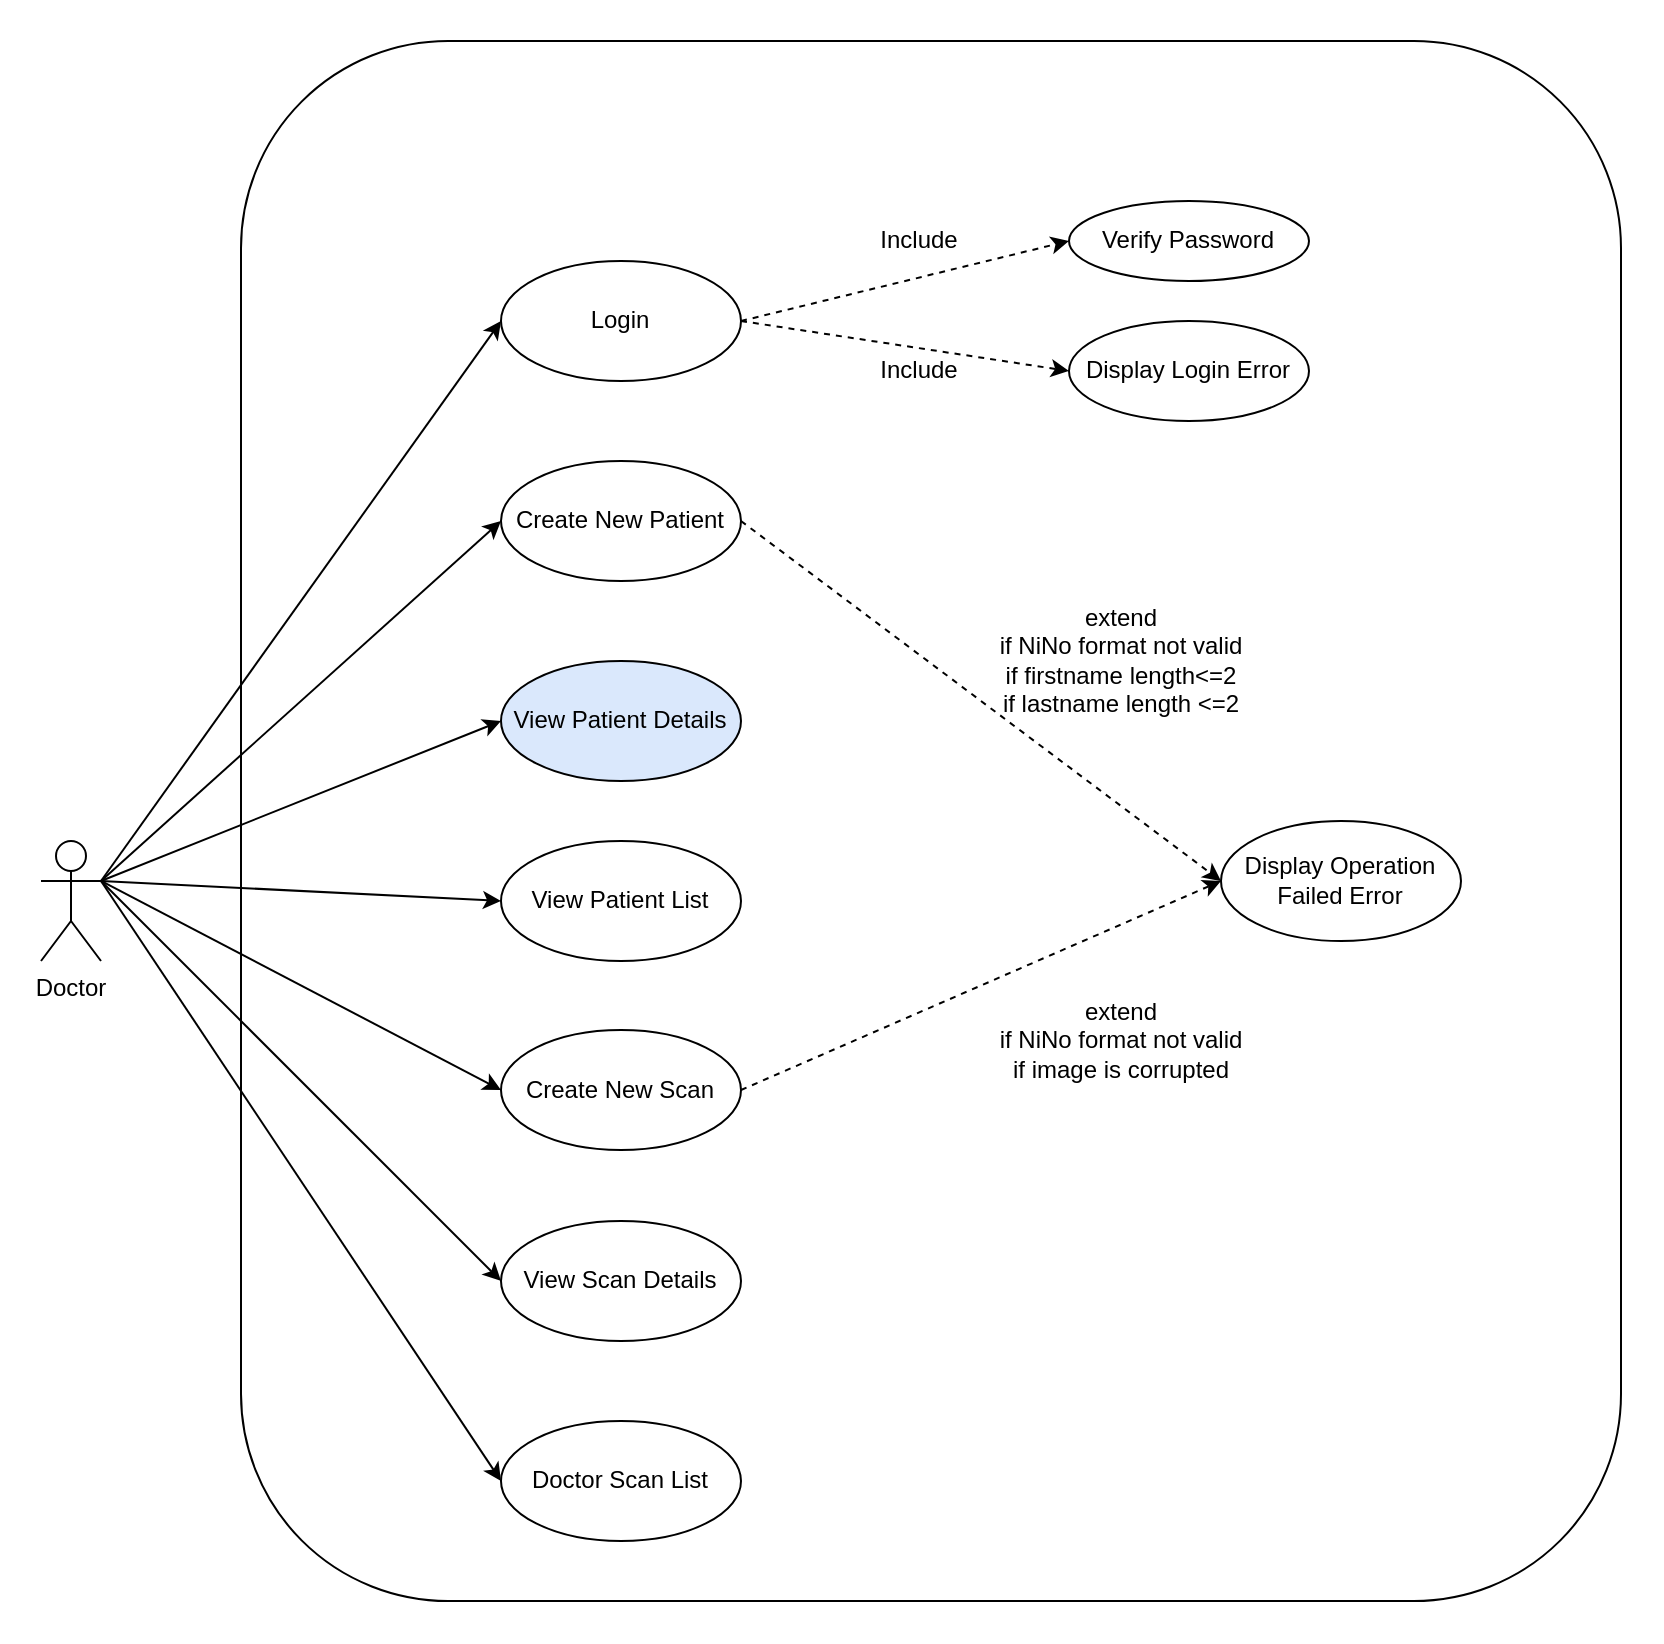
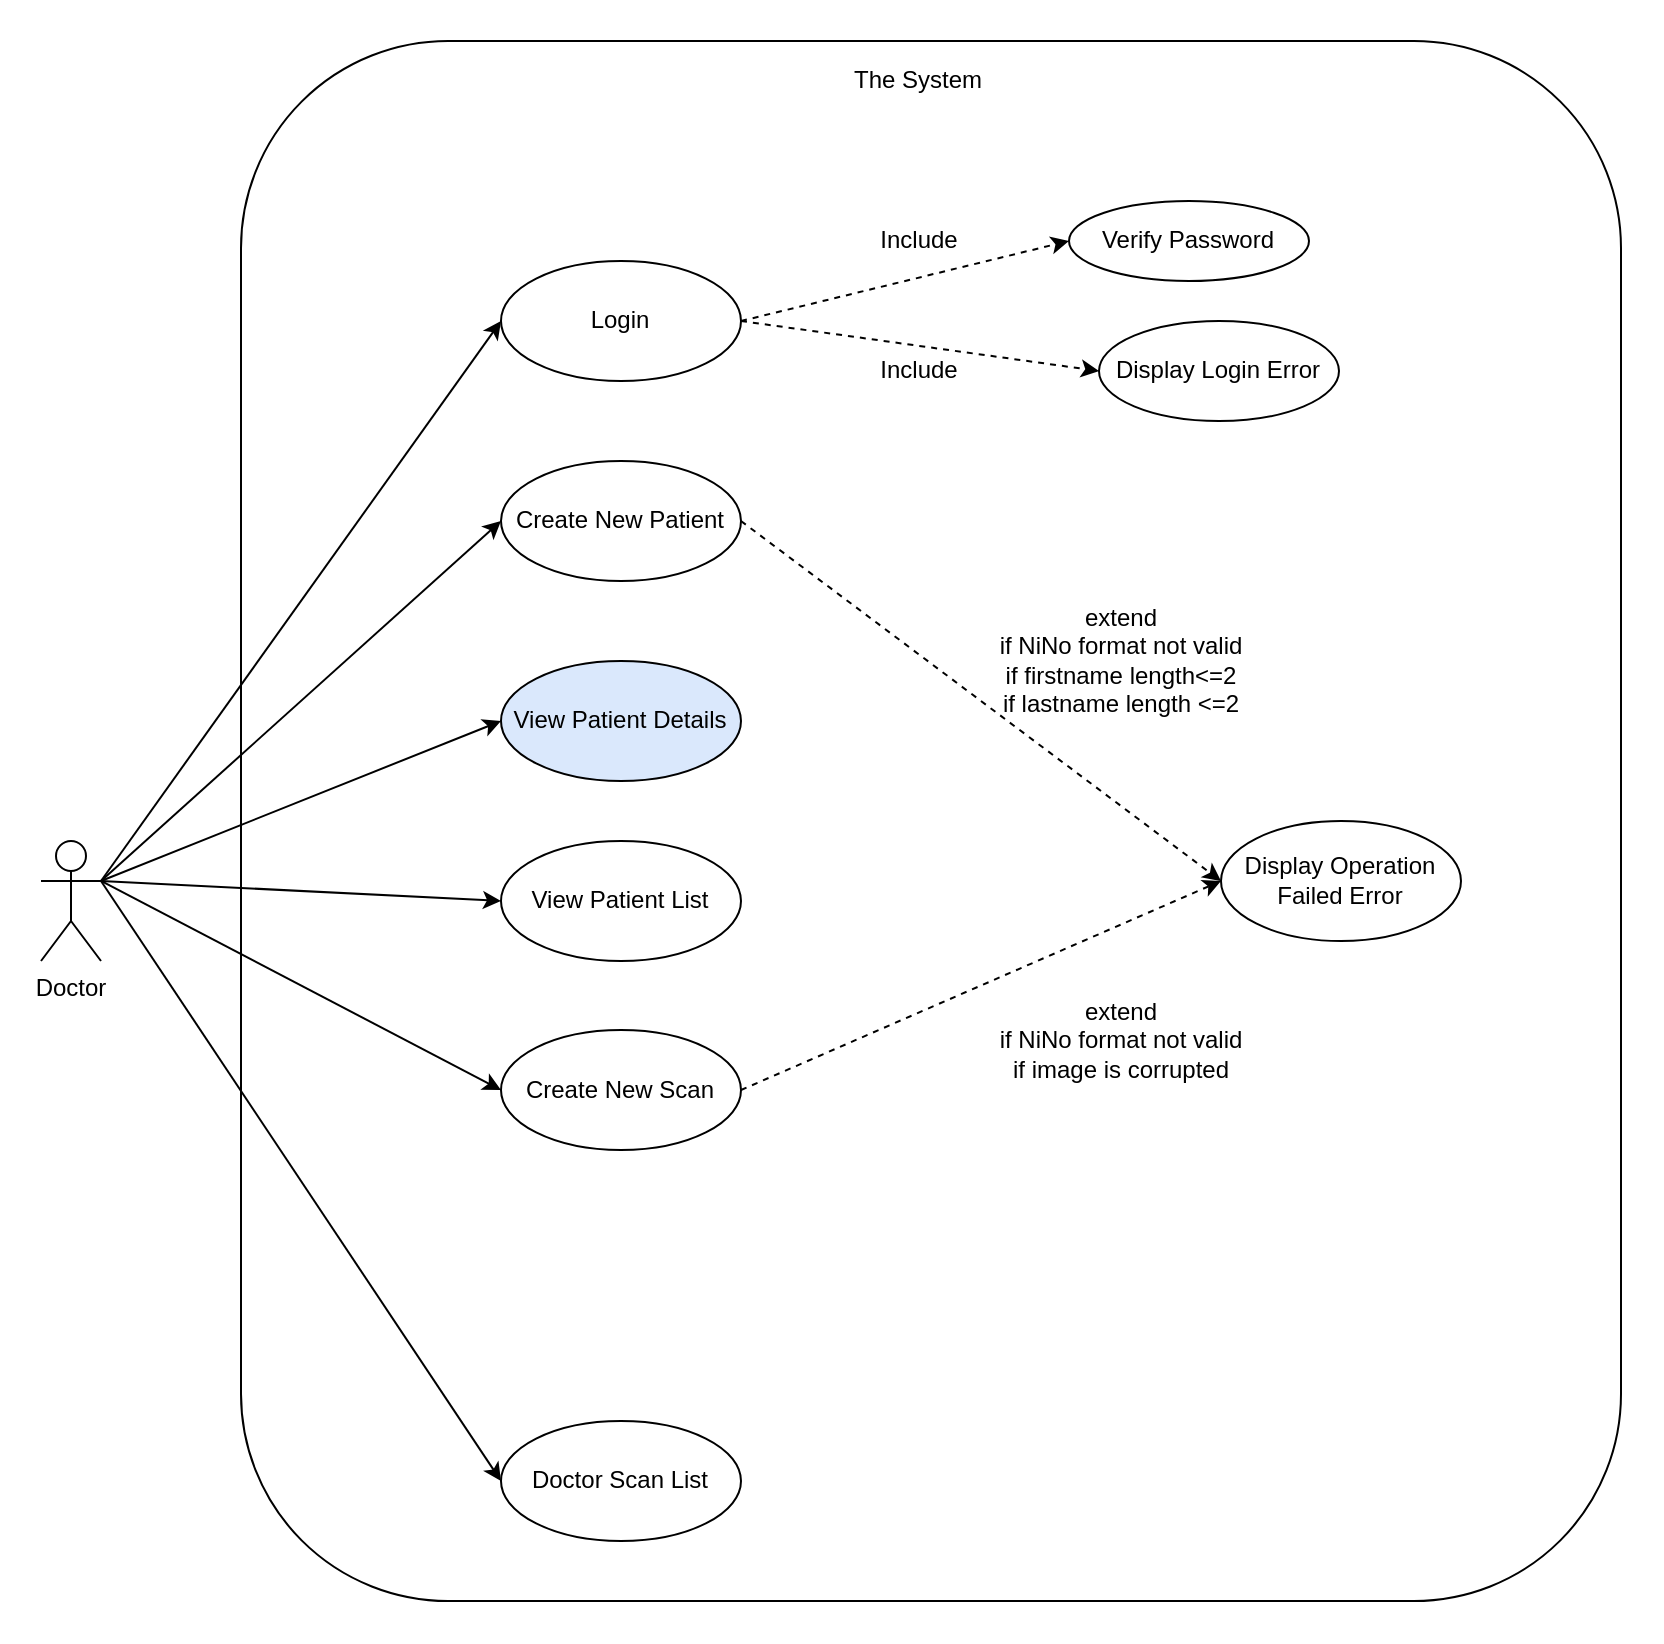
+ <mxCell id="4" value="The System" style="text;html=1;strokeColor=none;fillColor=none;align=center;verticalAlign=middle;whiteSpace=wrap;rounded=0;" vertex="1" parent="1"><mxGeometry x="409" y="30" width="100" height="20" as="geometry" /></mxCell>
- <mxCell id="7" value="Display Login Error" style="ellipse;whiteSpace=wrap;html=1;" vertex="1" parent="1"><mxGeometry x="534" y="160" width="120" height="50" as="geometry" /></mxCell>
+ <mxCell id="7" value="Display Login Error" style="ellipse;whiteSpace=wrap;html=1;" vertex="1" parent="1"><mxGeometry x="549" y="160" width="120" height="50" as="geometry" /></mxCell>
- <mxCell id="28" value="" style="endArrow=classic;html=1;exitX=1;exitY=0.333;exitDx=0;exitDy=0;exitPerimeter=0;entryX=0;entryY=0.5;entryDx=0;entryDy=0;" edge="1" parent="1" source="3" target="15"><mxGeometry width="50" height="50" relative="1" as="geometry"><mxPoint x="190" y="390" as="sourcePoint" /><mxPoint x="260" y="554.5" as="targetPoint" /></mxGeometry></mxCell>
- <mxCell id="15" value="View Scan Details" style="ellipse;whiteSpace=wrap;html=1;" vertex="1" parent="1"><mxGeometry x="250" y="610" width="120" height="60" as="geometry" /></mxCell>
